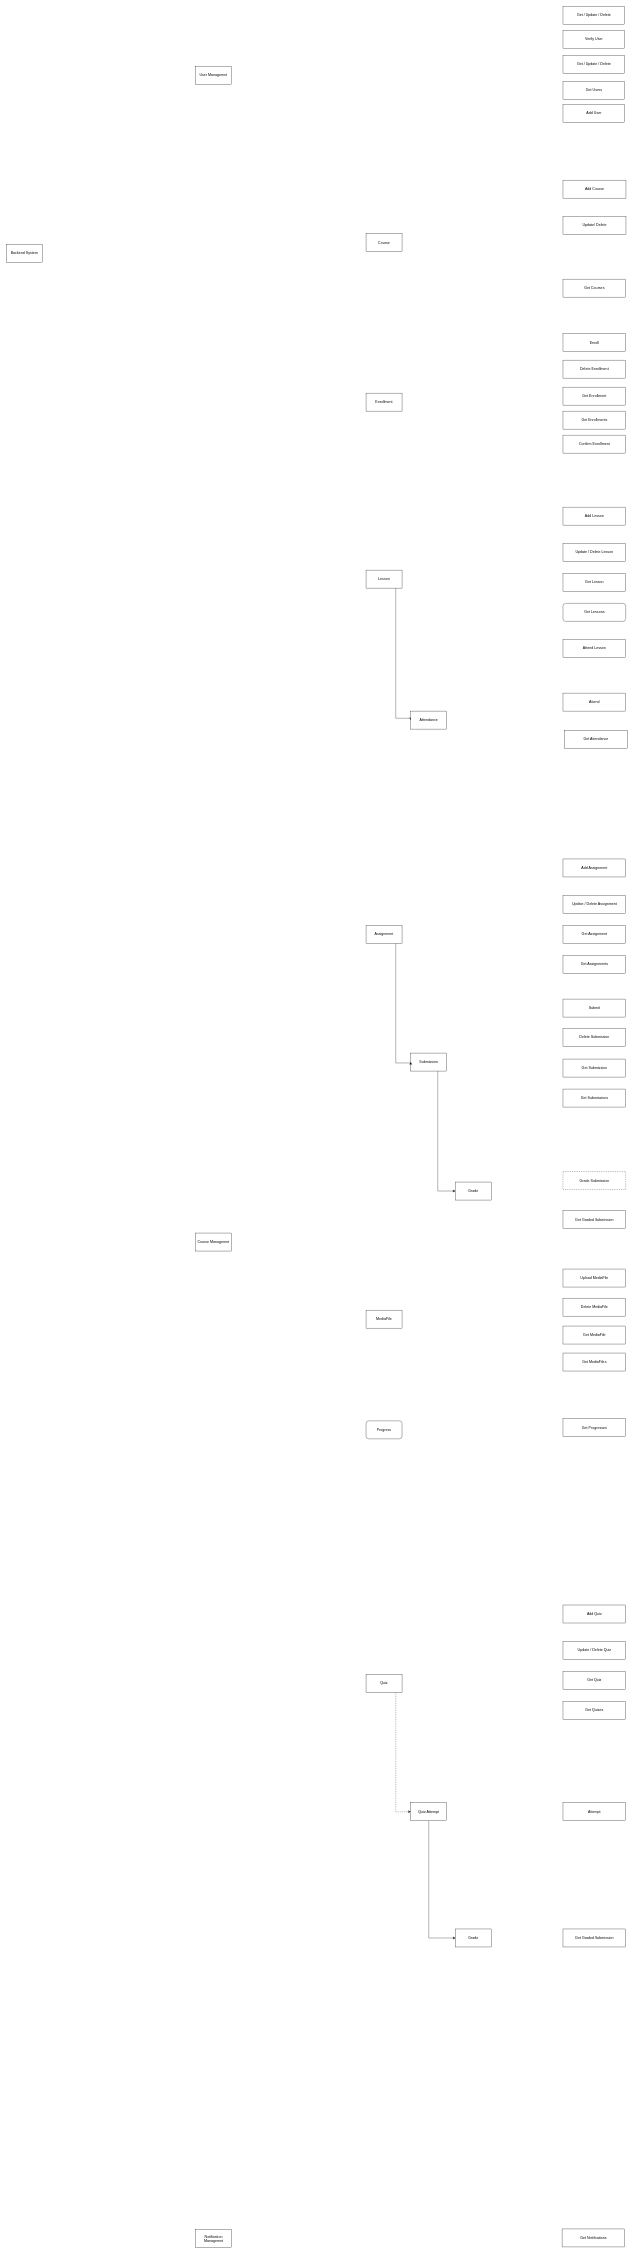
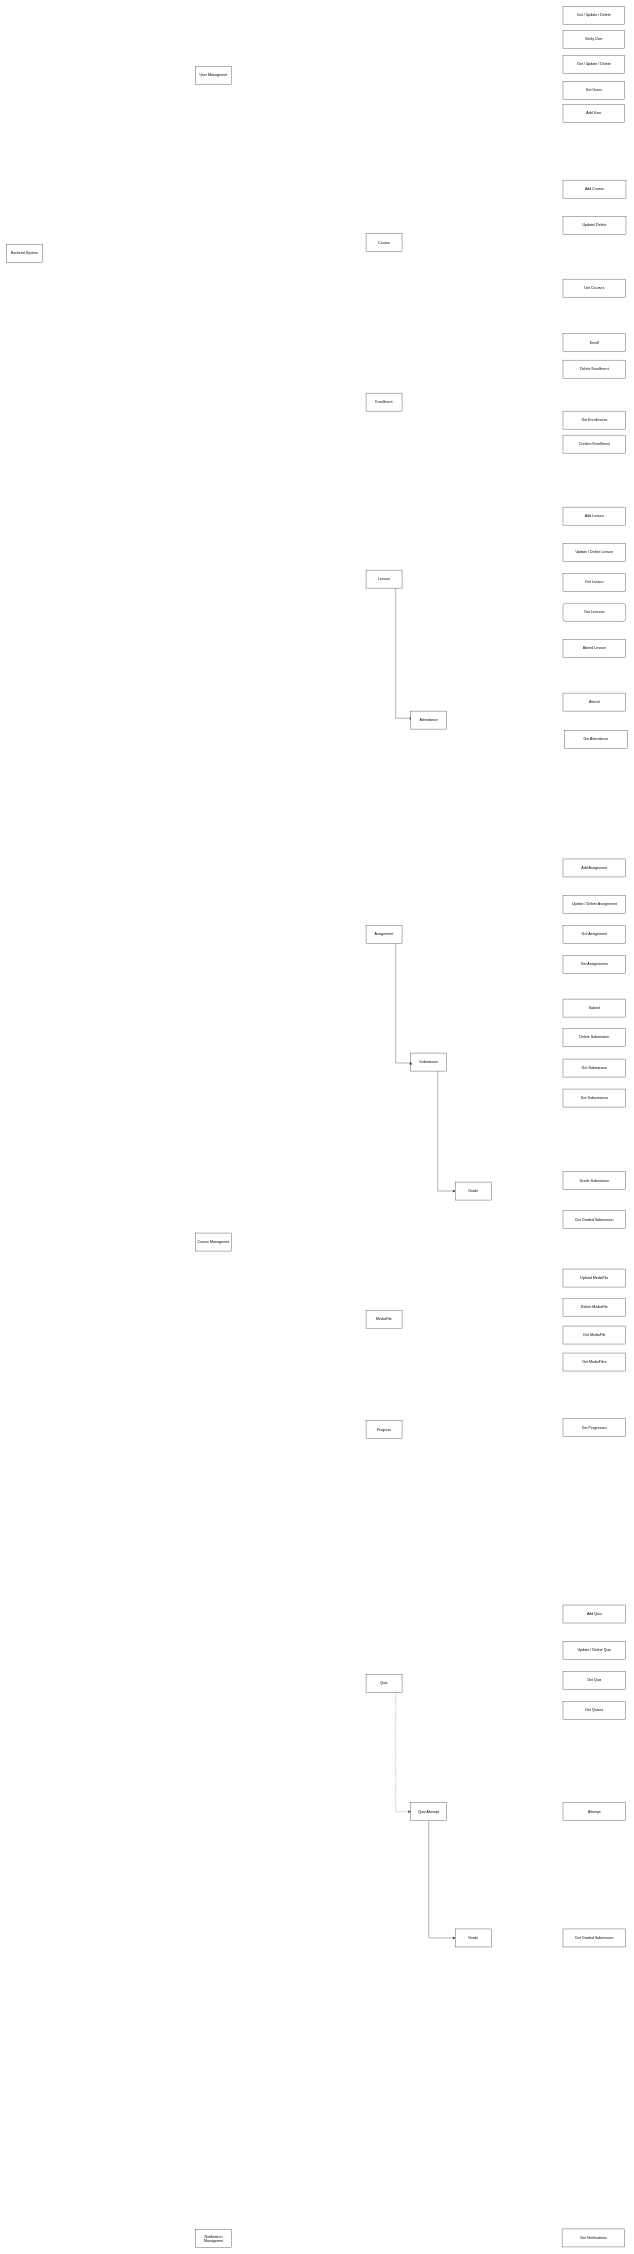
- <mxCell id="26" value="Get Enrollment" style="rounded=0;whiteSpace=wrap;html=1;" parent="1" vertex="1"><mxGeometry x="1875.5" y="1290" width="209" height="60" as="geometry" /></mxCell>
- <mxCell id="48" value="Grade Submission" style="rounded=0;whiteSpace=wrap;html=1;dashed=1;" vertex="1" parent="1"><mxGeometry x="1875.5" y="3905" width="209" height="60" as="geometry" /></mxCell>
+ <mxCell id="48" value="Grade Submission" style="rounded=0;whiteSpace=wrap;html=1;" vertex="1" parent="1"><mxGeometry x="1875.5" y="3905" width="209" height="60" as="geometry" /></mxCell>
- <mxCell id="18" value="Progress" style="whiteSpace=wrap;html=1;rounded=1;" parent="1" vertex="1"><mxGeometry x="1219" y="4736" width="120" height="60" as="geometry" /></mxCell>
+ <mxCell id="18" value="Progress" style="rounded=0;whiteSpace=wrap;html=1;" parent="1" vertex="1"><mxGeometry x="1219" y="4736" width="120" height="60" as="geometry" /></mxCell>
